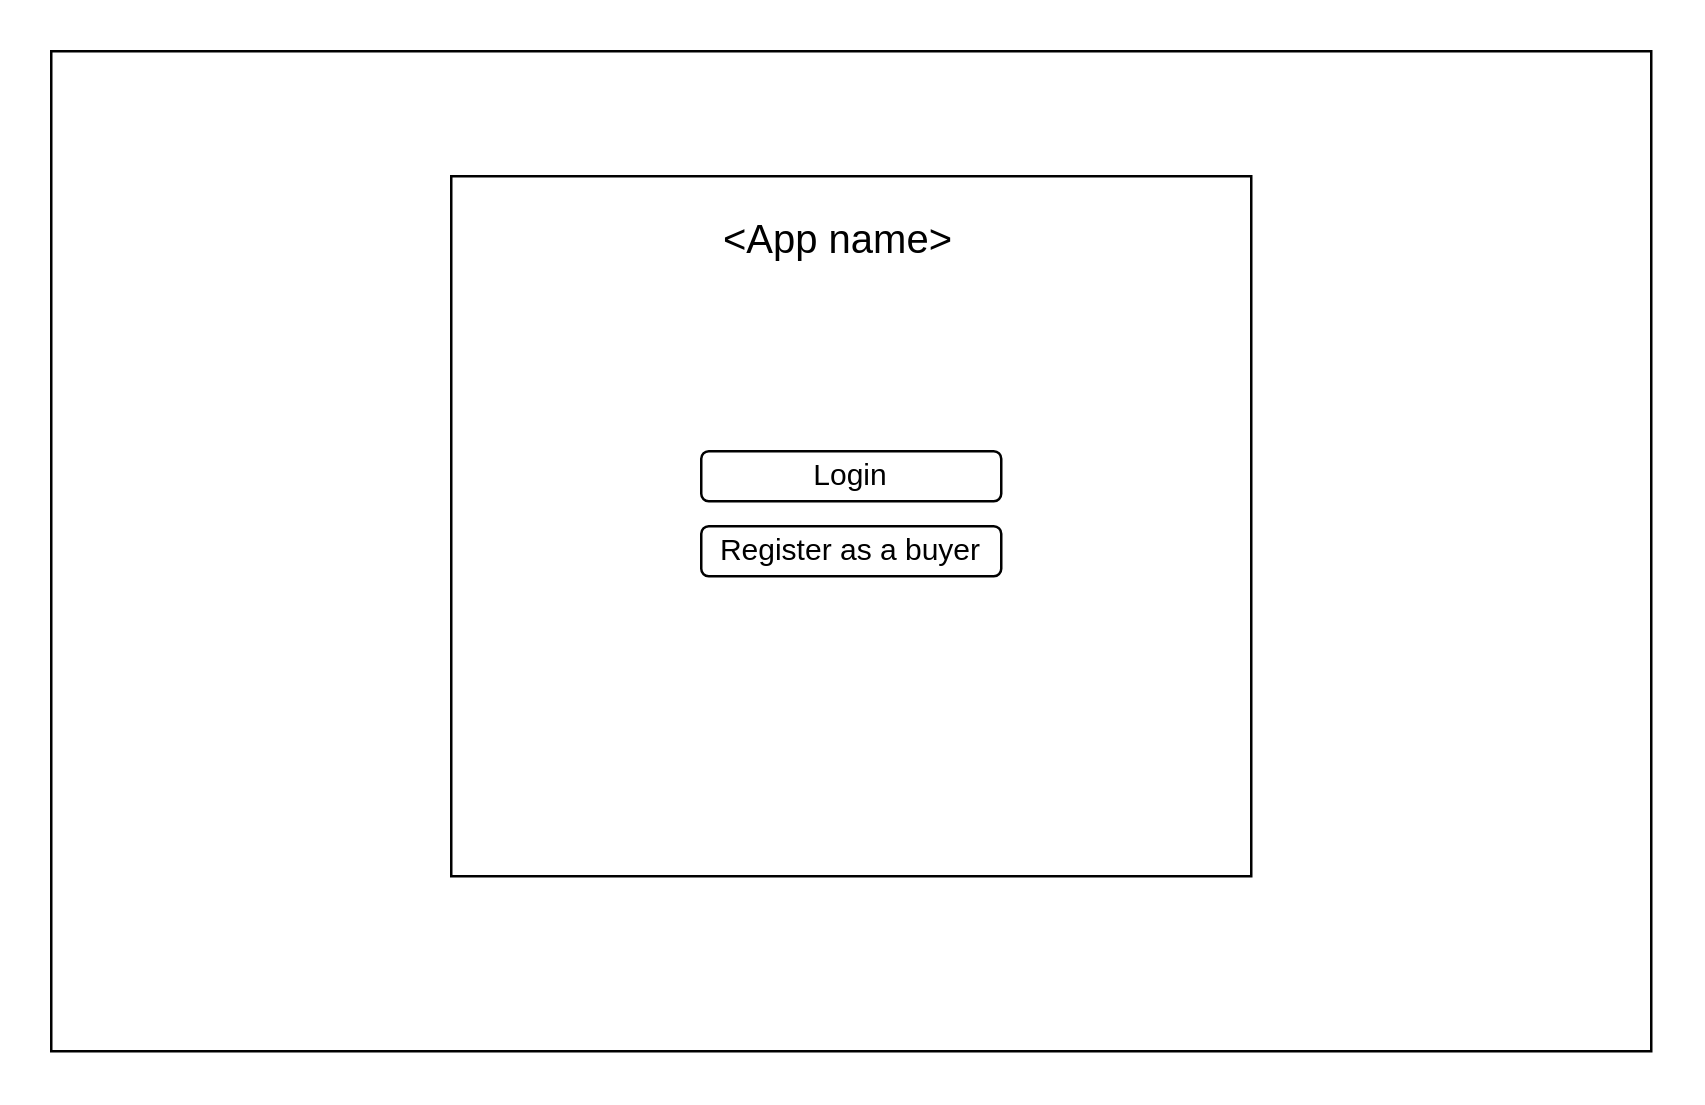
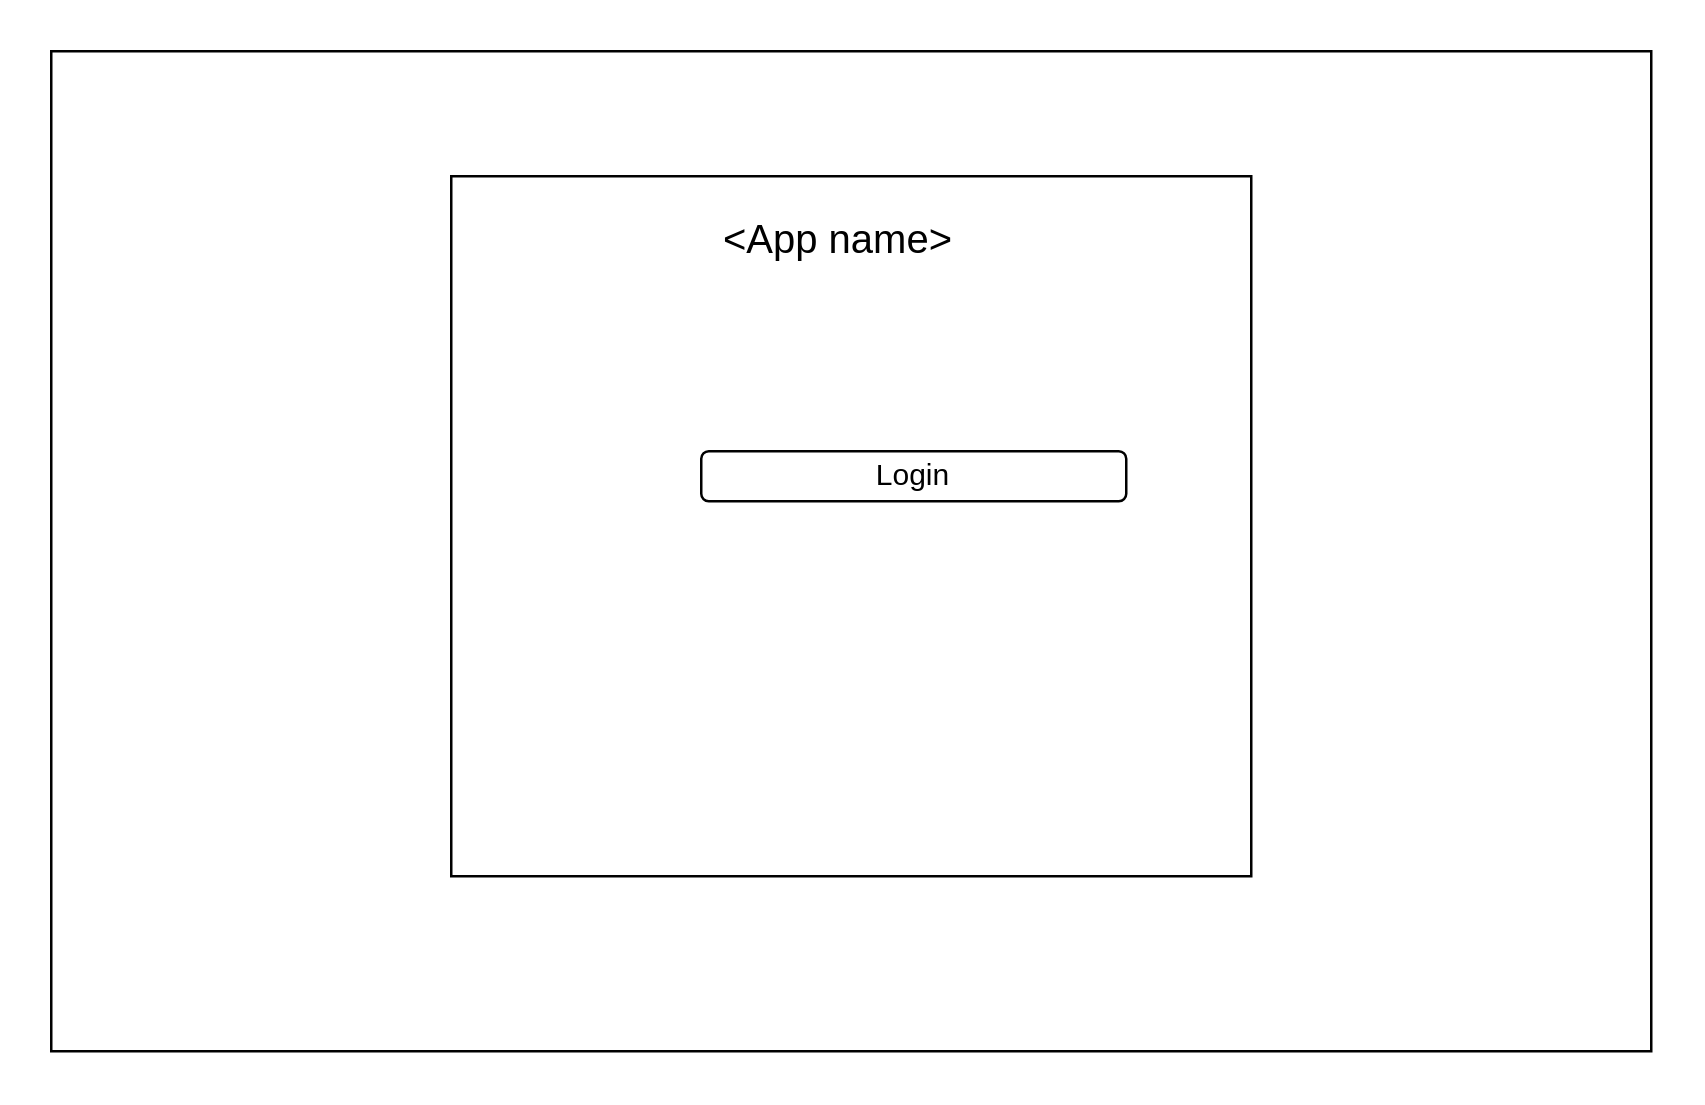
- <mxCell id="6" value="Login" style="rounded=1;whiteSpace=wrap;html=1;fillColor=none;" vertex="1" parent="1"><mxGeometry x="280" y="180" width="120" height="20" as="geometry" /></mxCell>
+ <mxCell id="6" value="Login" style="rounded=1;whiteSpace=wrap;html=1;fillColor=none;" vertex="1" parent="1"><mxGeometry x="280" y="180" width="170" height="20" as="geometry" /></mxCell>
- <mxCell id="5" value="Register as a buyer" style="rounded=1;whiteSpace=wrap;html=1;fillColor=none;" vertex="1" parent="1"><mxGeometry x="280" y="210" width="120" height="20" as="geometry" /></mxCell>
